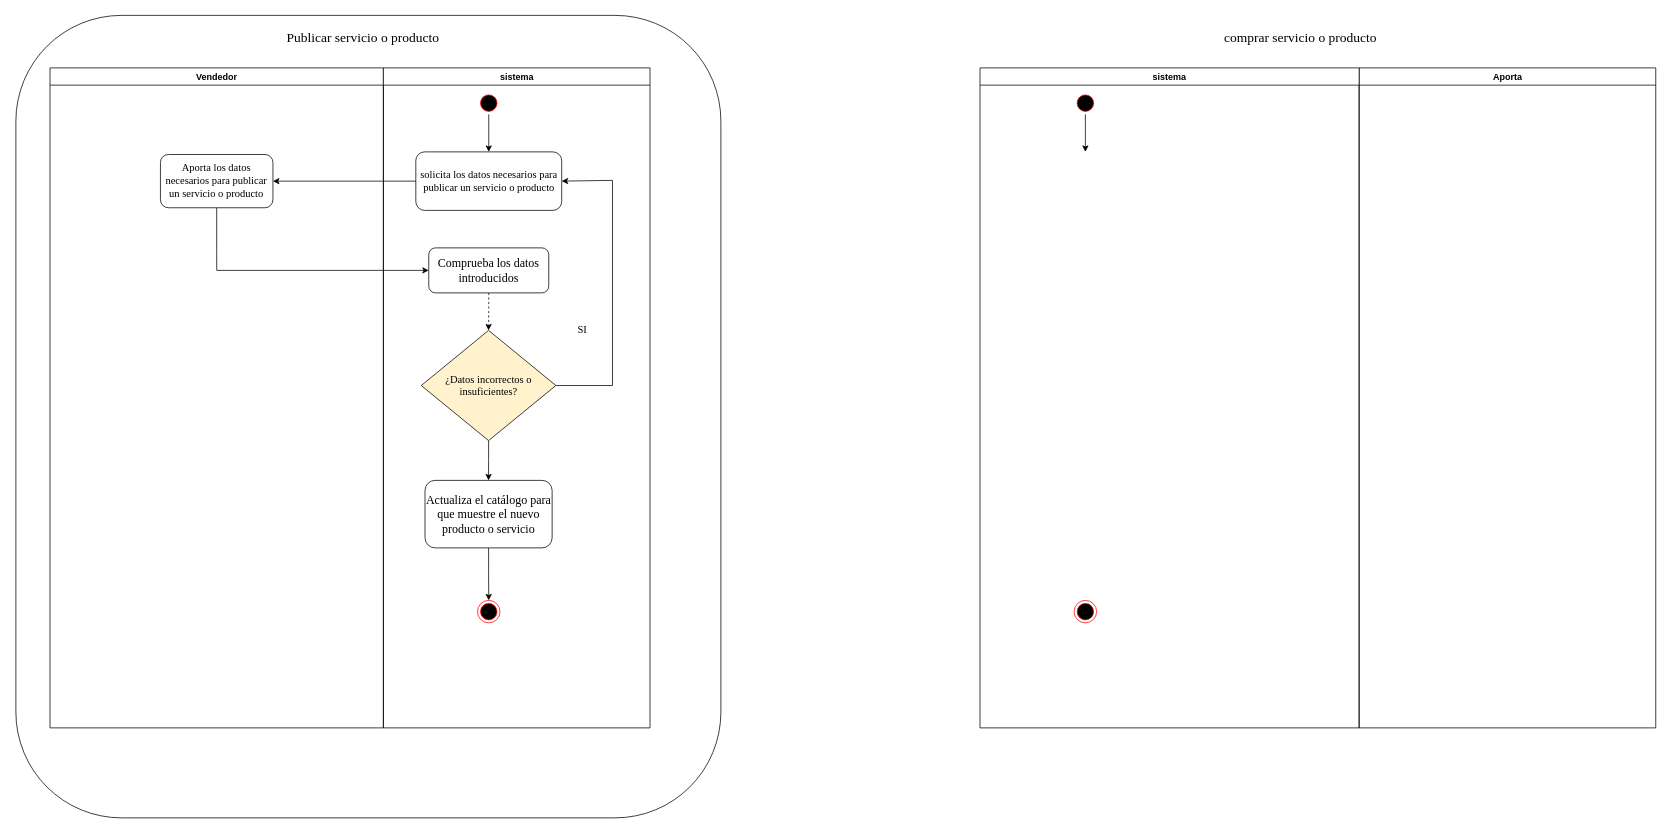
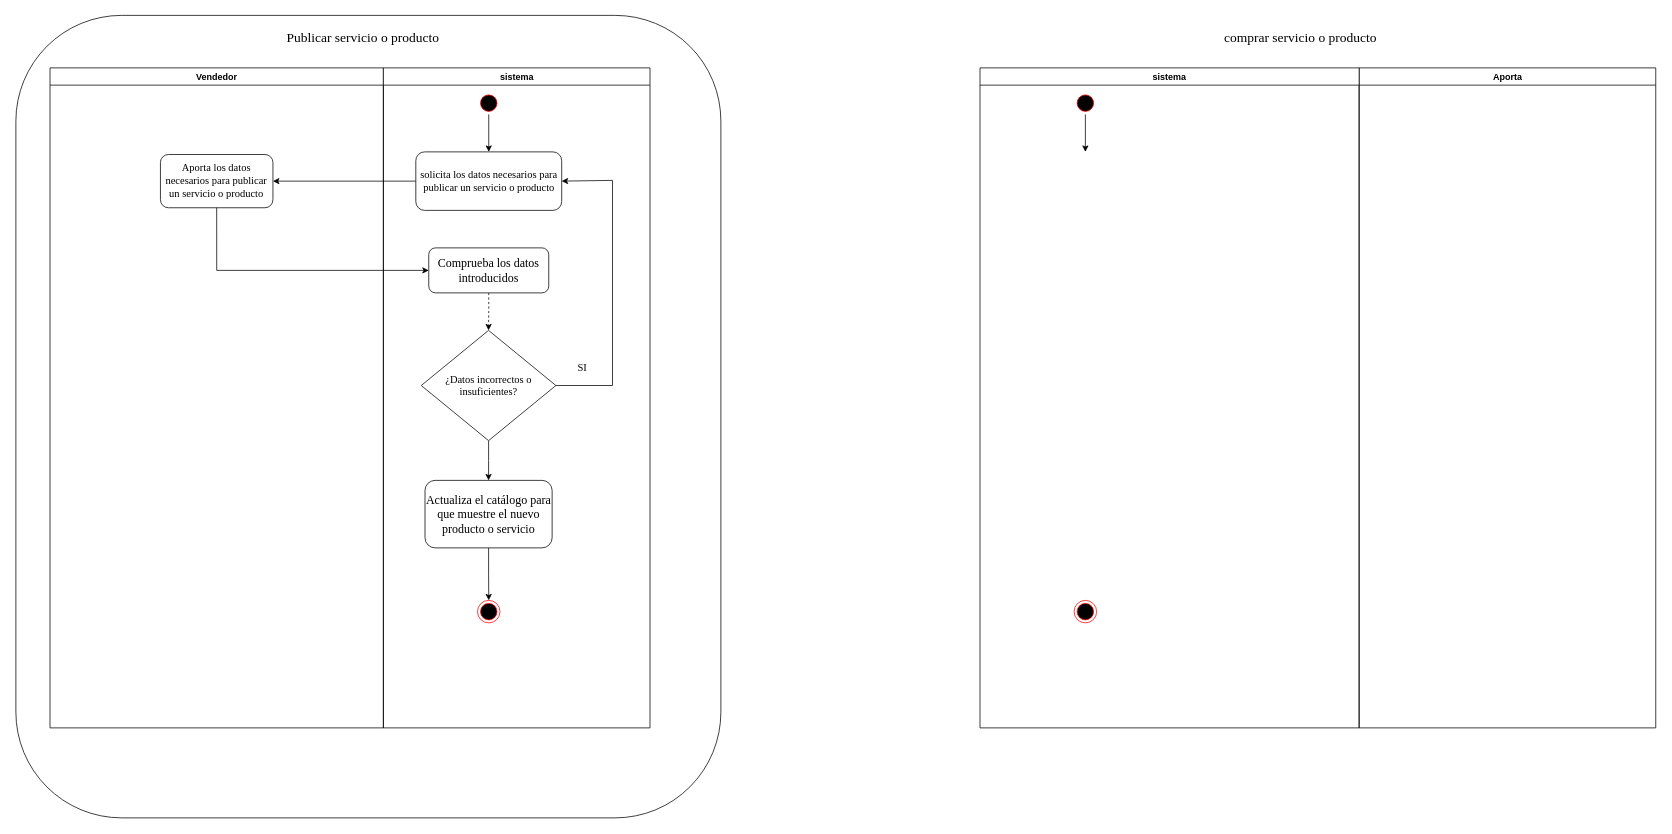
- <mxCell id="13" value="&lt;font face=&quot;Verdana&quot; style=&quot;font-size: 14px&quot;&gt;SI&lt;/font&gt;" style="text;html=1;strokeColor=none;fillColor=none;align=center;verticalAlign=middle;whiteSpace=wrap;rounded=0;" vertex="1" parent="4"><mxGeometry x="245.5" y="340" width="40" height="20" as="geometry" /></mxCell>
+ <mxCell id="13" value="&lt;font face=&quot;Verdana&quot; style=&quot;font-size: 14px&quot;&gt;SI&lt;/font&gt;" style="text;html=1;strokeColor=none;fillColor=none;align=center;verticalAlign=middle;whiteSpace=wrap;rounded=0;" vertex="1" parent="4"><mxGeometry x="245.5" y="390" width="40" height="20" as="geometry" /></mxCell>
- <mxCell id="11" value="&lt;font face=&quot;Verdana&quot; style=&quot;font-size: 14px&quot;&gt;¿Datos incorrectos o insuficientes?&lt;/font&gt;" style="rhombus;whiteSpace=wrap;html=1;fillColor=#fff2cc;" vertex="1" parent="4"><mxGeometry x="50.5" y="350" width="179.5" height="147" as="geometry" /></mxCell>
+ <mxCell id="11" value="&lt;font face=&quot;Verdana&quot; style=&quot;font-size: 14px&quot;&gt;¿Datos incorrectos o insuficientes?&lt;/font&gt;" style="rhombus;whiteSpace=wrap;html=1;" vertex="1" parent="4"><mxGeometry x="50.5" y="350" width="179.5" height="147" as="geometry" /></mxCell>
